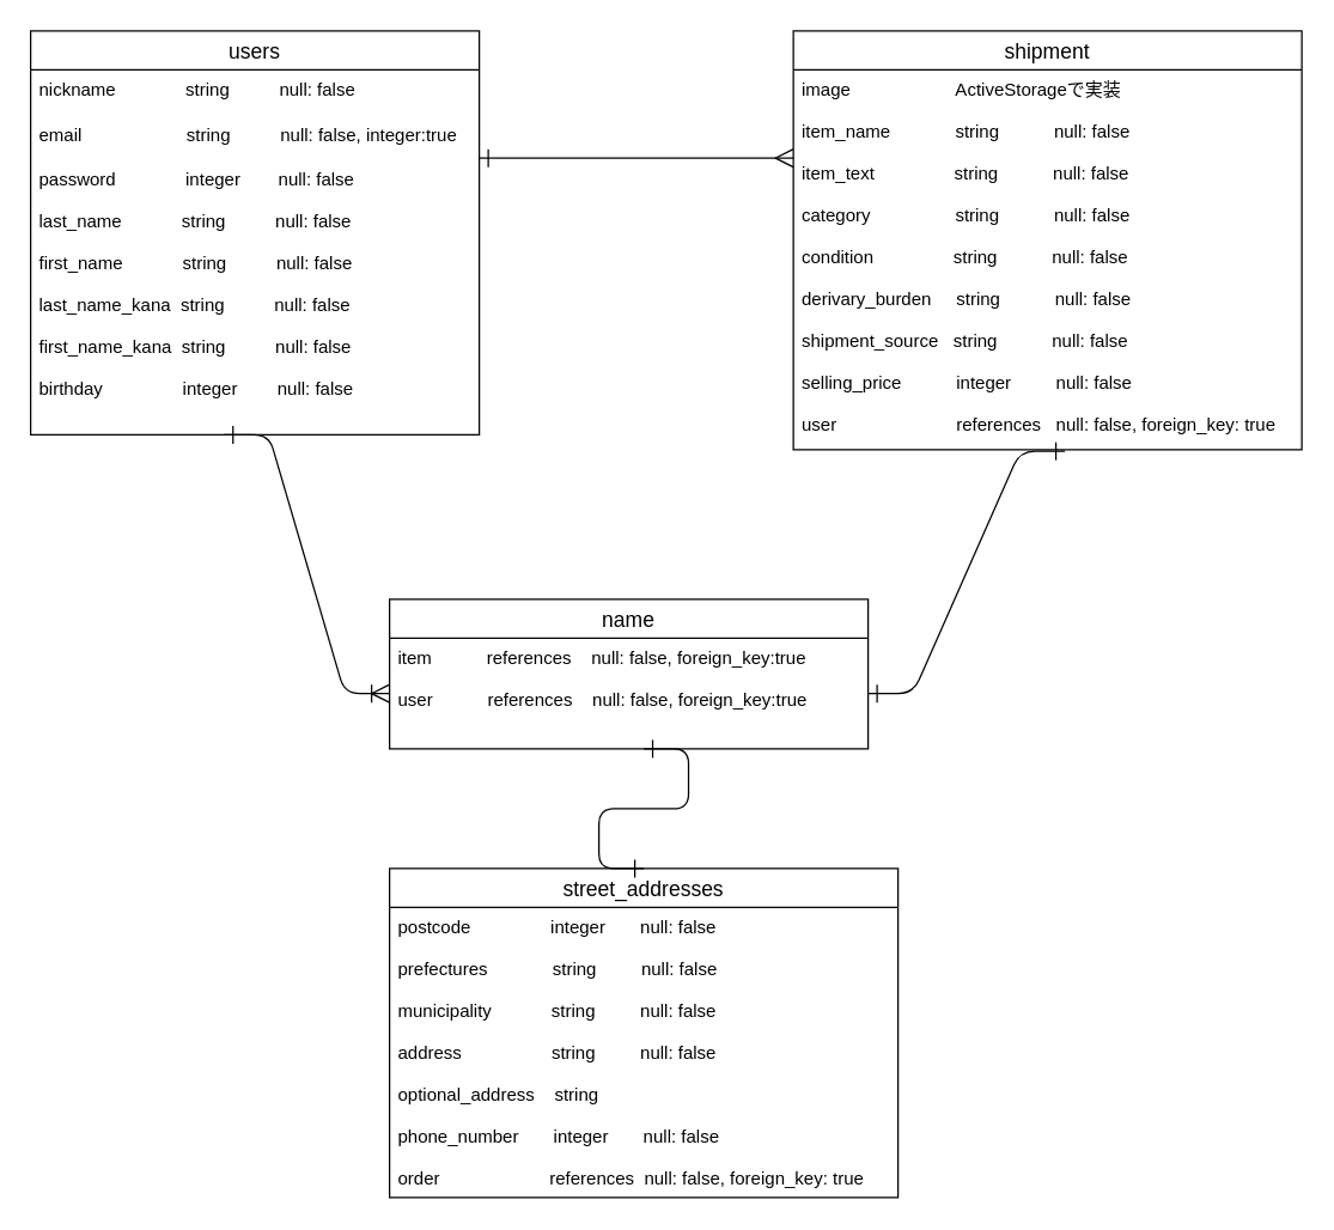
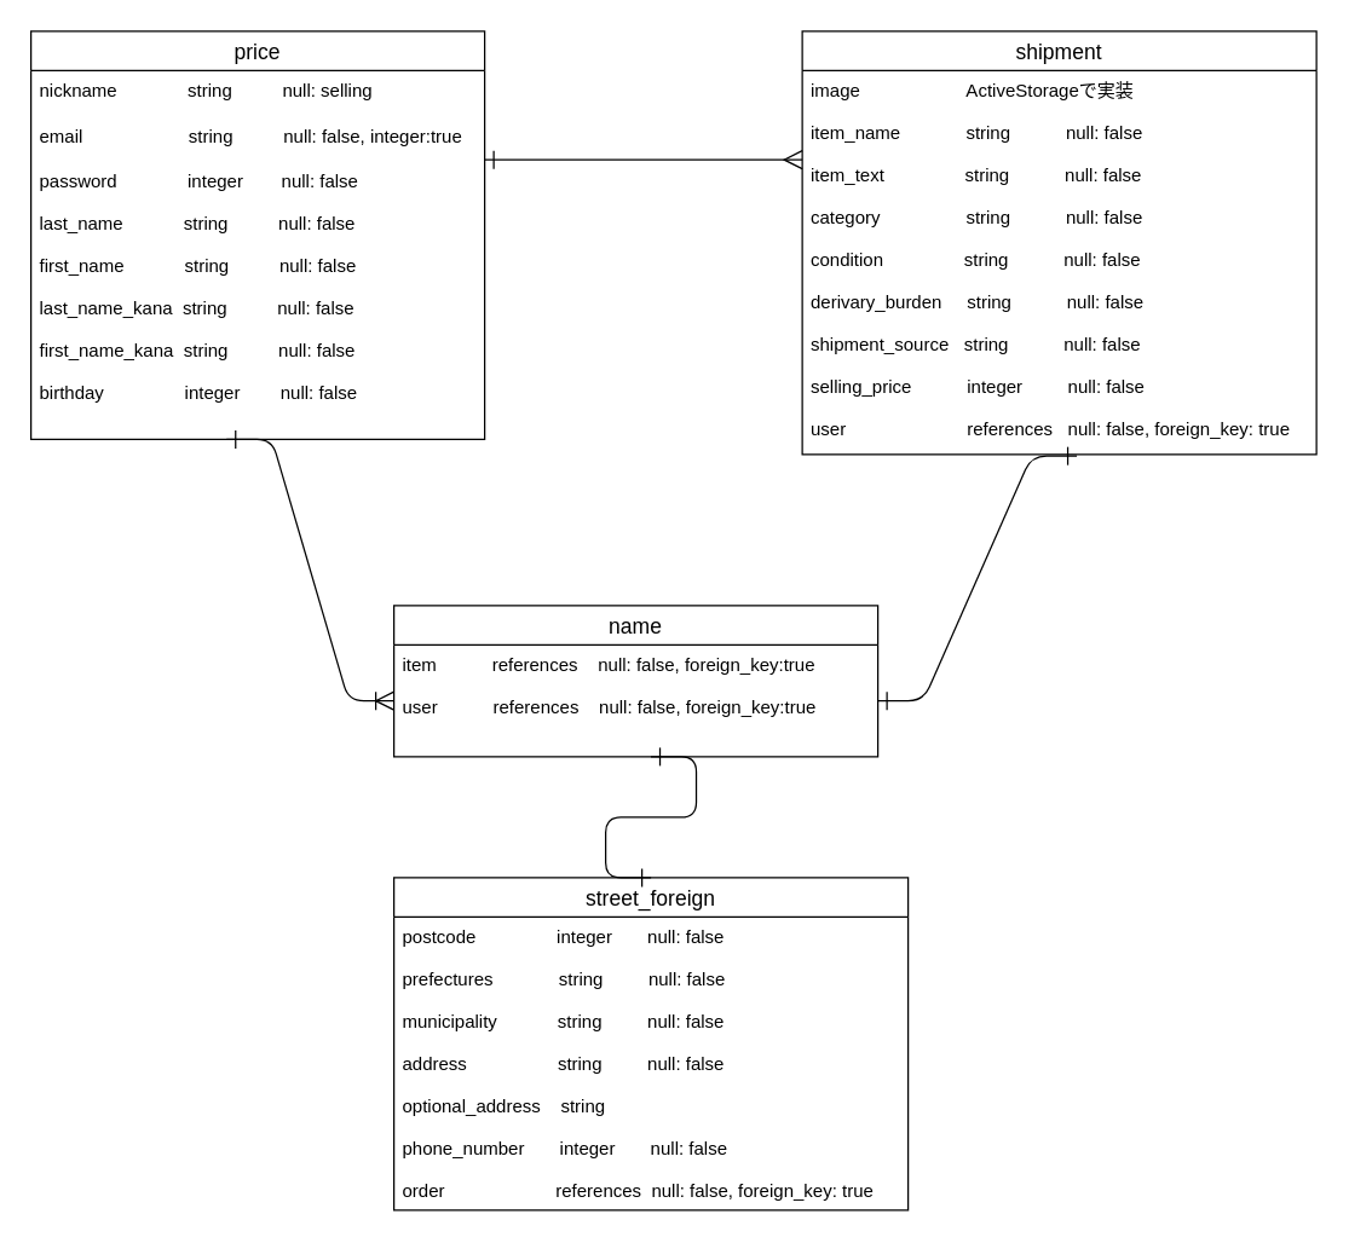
- <mxCell id="2" value="users" style="swimlane;fontStyle=0;childLayout=stackLayout;horizontal=1;startSize=26;horizontalStack=0;resizeParent=1;resizeParentMax=0;resizeLast=0;collapsible=1;marginBottom=0;align=center;fontSize=14;" vertex="1" parent="1"><mxGeometry y="20" width="300" height="270" as="geometry" x="20" /></mxCell>
+ <mxCell id="2" value="price" style="swimlane;fontStyle=0;childLayout=stackLayout;horizontal=1;startSize=26;horizontalStack=0;resizeParent=1;resizeParentMax=0;resizeLast=0;collapsible=1;marginBottom=0;align=center;fontSize=14;" vertex="1" parent="1"><mxGeometry y="20" width="300" height="270" as="geometry" x="20" /></mxCell>
- <mxCell id="3" value="nickname              string          null: false" style="text;strokeColor=none;fillColor=none;spacingLeft=4;spacingRight=4;overflow=hidden;rotatable=0;points=[[0,0.5],[1,0.5]];portConstraint=eastwest;fontSize=12;" vertex="1" parent="2"><mxGeometry y="26" width="300" height="30" as="geometry" /></mxCell>
+ <mxCell id="3" value="nickname              string          null: selling" style="text;strokeColor=none;fillColor=none;spacingLeft=4;spacingRight=4;overflow=hidden;rotatable=0;points=[[0,0.5],[1,0.5]];portConstraint=eastwest;fontSize=12;" vertex="1" parent="2"><mxGeometry y="26" width="300" height="30" as="geometry" /></mxCell>
- <mxCell id="10" value="street_addresses" style="swimlane;fontStyle=0;childLayout=stackLayout;horizontal=1;startSize=26;horizontalStack=0;resizeParent=1;resizeParentMax=0;resizeLast=0;collapsible=1;marginBottom=0;align=center;fontSize=14;" vertex="1" parent="1"><mxGeometry x="260" y="580" width="340" height="220" as="geometry" /></mxCell>
+ <mxCell id="10" value="street_foreign" style="swimlane;fontStyle=0;childLayout=stackLayout;horizontal=1;startSize=26;horizontalStack=0;resizeParent=1;resizeParentMax=0;resizeLast=0;collapsible=1;marginBottom=0;align=center;fontSize=14;" vertex="1" parent="1"><mxGeometry x="260" y="580" width="340" height="220" as="geometry" /></mxCell>
